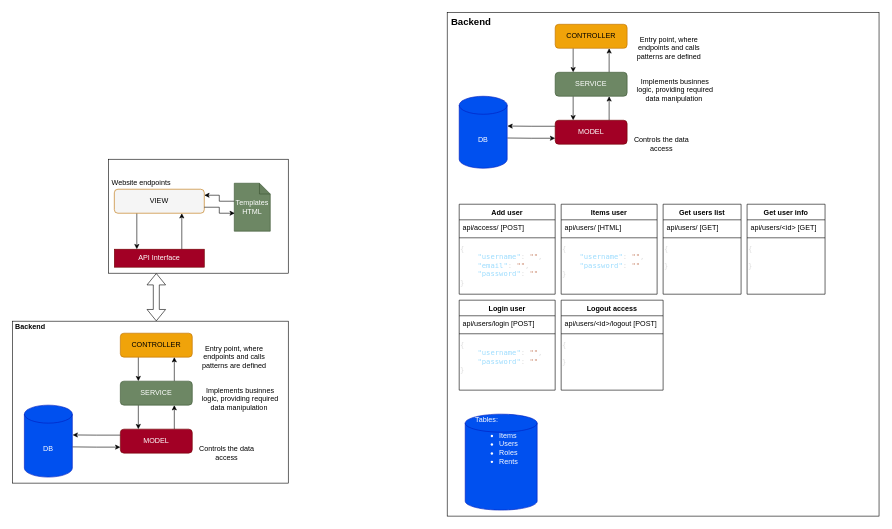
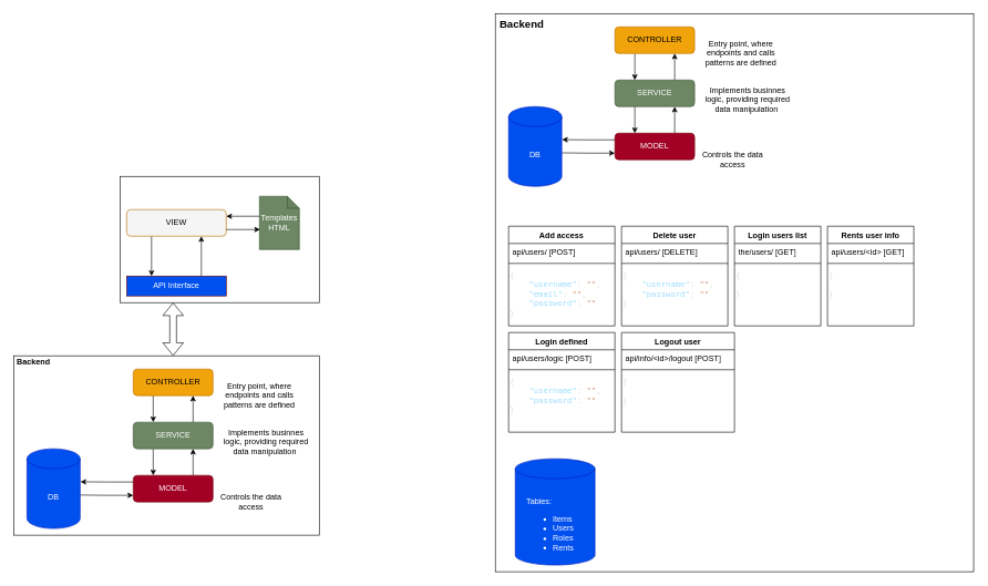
- <mxCell id="31" value="Website endpoints" style="text;html=1;align=center;verticalAlign=middle;whiteSpace=wrap;rounded=0;" vertex="1" parent="23"><mxGeometry width="110" height="20" as="geometry" /></mxCell>
- <mxCell id="24" value="Templates&lt;div&gt;HTML&lt;/div&gt;" style="shape=note;whiteSpace=wrap;html=1;backgroundOutline=1;darkOpacity=0.05;size=18;fillColor=#6d8764;fontColor=#ffffff;strokeColor=#3A5431;" vertex="1" parent="23"><mxGeometry x="210" y="10" width="60" height="80" as="geometry" /></mxCell>
+ <mxCell id="24" value="Templates&lt;div&gt;HTML&lt;/div&gt;" style="shape=note;whiteSpace=wrap;html=1;backgroundOutline=1;darkOpacity=0.05;size=18;fillColor=#6d8764;fontColor=#ffffff;strokeColor=#3A5431;" vertex="1" parent="23"><mxGeometry x="210" width="60" height="80" as="geometry" /></mxCell>
- <mxCell id="47" value="Add user" style="swimlane;fontStyle=1;align=center;verticalAlign=top;childLayout=stackLayout;horizontal=1;startSize=26;horizontalStack=0;resizeParent=1;resizeParentMax=0;resizeLast=0;collapsible=1;marginBottom=0;whiteSpace=wrap;html=1;" vertex="1" parent="1"><mxGeometry x="765" y="340" width="160" height="150" as="geometry" /></mxCell>
+ <mxCell id="47" value="Add access" style="swimlane;fontStyle=1;align=center;verticalAlign=top;childLayout=stackLayout;horizontal=1;startSize=26;horizontalStack=0;resizeParent=1;resizeParentMax=0;resizeLast=0;collapsible=1;marginBottom=0;whiteSpace=wrap;html=1;" vertex="1" parent="1"><mxGeometry x="765" y="340" width="160" height="150" as="geometry" /></mxCell>
- <mxCell id="51" value="Items user" style="swimlane;fontStyle=1;align=center;verticalAlign=top;childLayout=stackLayout;horizontal=1;startSize=26;horizontalStack=0;resizeParent=1;resizeParentMax=0;resizeLast=0;collapsible=1;marginBottom=0;whiteSpace=wrap;html=1;" vertex="1" parent="1"><mxGeometry x="935" y="340" width="160" height="150" as="geometry" /></mxCell>
+ <mxCell id="51" value="Delete user" style="swimlane;fontStyle=1;align=center;verticalAlign=top;childLayout=stackLayout;horizontal=1;startSize=26;horizontalStack=0;resizeParent=1;resizeParentMax=0;resizeLast=0;collapsible=1;marginBottom=0;whiteSpace=wrap;html=1;" vertex="1" parent="1"><mxGeometry x="935" y="340" width="160" height="150" as="geometry" /></mxCell>
- <mxCell id="55" value="Get users list" style="swimlane;fontStyle=1;align=center;verticalAlign=top;childLayout=stackLayout;horizontal=1;startSize=26;horizontalStack=0;resizeParent=1;resizeParentMax=0;resizeLast=0;collapsible=1;marginBottom=0;whiteSpace=wrap;html=1;" vertex="1" parent="1"><mxGeometry x="1105" y="340" width="130" height="150" as="geometry" /></mxCell>
+ <mxCell id="55" value="Login users list" style="swimlane;fontStyle=1;align=center;verticalAlign=top;childLayout=stackLayout;horizontal=1;startSize=26;horizontalStack=0;resizeParent=1;resizeParentMax=0;resizeLast=0;collapsible=1;marginBottom=0;whiteSpace=wrap;html=1;" vertex="1" parent="1"><mxGeometry x="1105" y="340" width="130" height="150" as="geometry" /></mxCell>
- <mxCell id="59" value="Get user info" style="swimlane;fontStyle=1;align=center;verticalAlign=top;childLayout=stackLayout;horizontal=1;startSize=26;horizontalStack=0;resizeParent=1;resizeParentMax=0;resizeLast=0;collapsible=1;marginBottom=0;whiteSpace=wrap;html=1;" vertex="1" parent="1"><mxGeometry x="1245" y="340" width="130" height="150" as="geometry" /></mxCell>
+ <mxCell id="59" value="Rents user info" style="swimlane;fontStyle=1;align=center;verticalAlign=top;childLayout=stackLayout;horizontal=1;startSize=26;horizontalStack=0;resizeParent=1;resizeParentMax=0;resizeLast=0;collapsible=1;marginBottom=0;whiteSpace=wrap;html=1;" vertex="1" parent="1"><mxGeometry x="1245" y="340" width="130" height="150" as="geometry" /></mxCell>
- <mxCell id="48" value="api/access/ [POST]&lt;div&gt;&lt;br&gt;&lt;/div&gt;" style="text;strokeColor=none;fillColor=none;align=left;verticalAlign=top;spacingLeft=4;spacingRight=4;overflow=hidden;rotatable=0;points=[[0,0.5],[1,0.5]];portConstraint=eastwest;whiteSpace=wrap;html=1;" vertex="1" parent="47"><mxGeometry y="26" width="160" height="26" as="geometry" /></mxCell>
+ <mxCell id="48" value="api/users/ [POST]&lt;div&gt;&lt;br&gt;&lt;/div&gt;" style="text;strokeColor=none;fillColor=none;align=left;verticalAlign=top;spacingLeft=4;spacingRight=4;overflow=hidden;rotatable=0;points=[[0,0.5],[1,0.5]];portConstraint=eastwest;whiteSpace=wrap;html=1;" vertex="1" parent="47"><mxGeometry y="26" width="160" height="26" as="geometry" /></mxCell>
- <mxCell id="52" value="api/users/ [HTML]&lt;div&gt;&lt;br&gt;&lt;/div&gt;" style="text;strokeColor=none;fillColor=none;align=left;verticalAlign=top;spacingLeft=4;spacingRight=4;overflow=hidden;rotatable=0;points=[[0,0.5],[1,0.5]];portConstraint=eastwest;whiteSpace=wrap;html=1;" vertex="1" parent="51"><mxGeometry y="26" width="160" height="26" as="geometry" /></mxCell>
+ <mxCell id="52" value="api/users/ [DELETE]&lt;div&gt;&lt;br&gt;&lt;/div&gt;" style="text;strokeColor=none;fillColor=none;align=left;verticalAlign=top;spacingLeft=4;spacingRight=4;overflow=hidden;rotatable=0;points=[[0,0.5],[1,0.5]];portConstraint=eastwest;whiteSpace=wrap;html=1;" vertex="1" parent="51"><mxGeometry y="26" width="160" height="26" as="geometry" /></mxCell>
- <mxCell id="56" value="api/users/ [GET]&lt;div&gt;&lt;br&gt;&lt;/div&gt;" style="text;strokeColor=none;fillColor=none;align=left;verticalAlign=top;spacingLeft=4;spacingRight=4;overflow=hidden;rotatable=0;points=[[0,0.5],[1,0.5]];portConstraint=eastwest;whiteSpace=wrap;html=1;" vertex="1" parent="55"><mxGeometry y="26" width="130" height="26" as="geometry" /></mxCell>
+ <mxCell id="56" value="the/users/ [GET]&lt;div&gt;&lt;br&gt;&lt;/div&gt;" style="text;strokeColor=none;fillColor=none;align=left;verticalAlign=top;spacingLeft=4;spacingRight=4;overflow=hidden;rotatable=0;points=[[0,0.5],[1,0.5]];portConstraint=eastwest;whiteSpace=wrap;html=1;" vertex="1" parent="55"><mxGeometry y="26" width="130" height="26" as="geometry" /></mxCell>
- <mxCell id="26" value="API Interface" style="rounded=0;whiteSpace=wrap;html=1;fillColor=#a20025;fontColor=#ffffff;strokeColor=#6F0000;" vertex="1" parent="23"><mxGeometry x="10" y="120" width="150" height="30" as="geometry" /></mxCell>
+ <mxCell id="26" value="API Interface" style="rounded=0;whiteSpace=wrap;html=1;fillColor=#0050ef;fontColor=#ffffff;strokeColor=#6F0000;" vertex="1" parent="23"><mxGeometry x="10" y="120" width="150" height="30" as="geometry" /></mxCell>
- <mxCell id="63" value="Login user" style="swimlane;fontStyle=1;align=center;verticalAlign=top;childLayout=stackLayout;horizontal=1;startSize=26;horizontalStack=0;resizeParent=1;resizeParentMax=0;resizeLast=0;collapsible=1;marginBottom=0;whiteSpace=wrap;html=1;" vertex="1" parent="1"><mxGeometry x="765" y="500" width="160" height="150" as="geometry" /></mxCell>
+ <mxCell id="63" value="Login defined" style="swimlane;fontStyle=1;align=center;verticalAlign=top;childLayout=stackLayout;horizontal=1;startSize=26;horizontalStack=0;resizeParent=1;resizeParentMax=0;resizeLast=0;collapsible=1;marginBottom=0;whiteSpace=wrap;html=1;" vertex="1" parent="1"><mxGeometry x="765" y="500" width="160" height="150" as="geometry" /></mxCell>
- <mxCell id="70" value="Logout access" style="swimlane;fontStyle=1;align=center;verticalAlign=top;childLayout=stackLayout;horizontal=1;startSize=26;horizontalStack=0;resizeParent=1;resizeParentMax=0;resizeLast=0;collapsible=1;marginBottom=0;whiteSpace=wrap;html=1;" vertex="1" parent="1"><mxGeometry x="935" y="500" width="170" height="150" as="geometry" /></mxCell>
+ <mxCell id="70" value="Logout user" style="swimlane;fontStyle=1;align=center;verticalAlign=top;childLayout=stackLayout;horizontal=1;startSize=26;horizontalStack=0;resizeParent=1;resizeParentMax=0;resizeLast=0;collapsible=1;marginBottom=0;whiteSpace=wrap;html=1;" vertex="1" parent="1"><mxGeometry x="935" y="500" width="170" height="150" as="geometry" /></mxCell>
- <mxCell id="64" value="api/users/login [POST]&lt;div&gt;&lt;br&gt;&lt;/div&gt;" style="text;strokeColor=none;fillColor=none;align=left;verticalAlign=top;spacingLeft=4;spacingRight=4;overflow=hidden;rotatable=0;points=[[0,0.5],[1,0.5]];portConstraint=eastwest;whiteSpace=wrap;html=1;" vertex="1" parent="63"><mxGeometry y="26" width="160" height="26" as="geometry" /></mxCell>
+ <mxCell id="64" value="api/users/logic [POST]&lt;div&gt;&lt;br&gt;&lt;/div&gt;" style="text;strokeColor=none;fillColor=none;align=left;verticalAlign=top;spacingLeft=4;spacingRight=4;overflow=hidden;rotatable=0;points=[[0,0.5],[1,0.5]];portConstraint=eastwest;whiteSpace=wrap;html=1;" vertex="1" parent="63"><mxGeometry y="26" width="160" height="26" as="geometry" /></mxCell>
- <mxCell id="71" value="api/users/&amp;lt;id&amp;gt;/logout [POST]&lt;div&gt;&lt;br&gt;&lt;/div&gt;" style="text;strokeColor=none;fillColor=none;align=left;verticalAlign=top;spacingLeft=4;spacingRight=4;overflow=hidden;rotatable=0;points=[[0,0.5],[1,0.5]];portConstraint=eastwest;whiteSpace=wrap;html=1;" vertex="1" parent="70"><mxGeometry y="26" width="170" height="26" as="geometry" /></mxCell>
+ <mxCell id="71" value="api/info/&amp;lt;id&amp;gt;/logout [POST]&lt;div&gt;&lt;br&gt;&lt;/div&gt;" style="text;strokeColor=none;fillColor=none;align=left;verticalAlign=top;spacingLeft=4;spacingRight=4;overflow=hidden;rotatable=0;points=[[0,0.5],[1,0.5]];portConstraint=eastwest;whiteSpace=wrap;html=1;" vertex="1" parent="70"><mxGeometry y="26" width="170" height="26" as="geometry" /></mxCell>
- <mxCell id="69" value="&lt;div&gt;&lt;font color=&quot;#ffffff&quot;&gt;Tables:&lt;/font&gt;&lt;/div&gt;&lt;ul style=&quot;forced-color-adjust: none; border-color: rgb(0, 0, 0); color: rgb(255, 255, 255); font-family: Helvetica; font-size: 12px; font-style: normal; font-variant-ligatures: normal; font-variant-caps: normal; font-weight: 400; letter-spacing: normal; orphans: 2; text-indent: 0px; text-transform: none; widows: 2; word-spacing: 0px; -webkit-text-stroke-width: 0px; white-space: normal; text-decoration-thickness: initial; text-decoration-style: initial; text-decoration-color: initial;&quot;&gt;&lt;li&gt;&lt;span style=&quot;color: rgb(255, 255, 255); background-color: initial;&quot;&gt;Items&lt;/span&gt;&lt;/li&gt;&lt;li style=&quot;forced-color-adjust: none; border-color: rgb(0, 0, 0);&quot;&gt;Users&lt;/li&gt;&lt;li style=&quot;forced-color-adjust: none; border-color: rgb(0, 0, 0);&quot;&gt;Roles&lt;/li&gt;&lt;li style=&quot;forced-color-adjust: none; border-color: rgb(0, 0, 0);&quot;&gt;Rents&lt;/li&gt;&lt;/ul&gt;" style="text;html=1;align=left;verticalAlign=middle;whiteSpace=wrap;rounded=0;labelBackgroundColor=none;" vertex="1" parent="67"><mxGeometry x="15" y="15" width="90" height="70" as="geometry" /></mxCell>
+ <mxCell id="69" value="&lt;div&gt;&lt;font color=&quot;#ffffff&quot;&gt;Tables:&lt;/font&gt;&lt;/div&gt;&lt;ul style=&quot;forced-color-adjust: none; border-color: rgb(0, 0, 0); color: rgb(255, 255, 255); font-family: Helvetica; font-size: 12px; font-style: normal; font-variant-ligatures: normal; font-variant-caps: normal; font-weight: 400; letter-spacing: normal; orphans: 2; text-indent: 0px; text-transform: none; widows: 2; word-spacing: 0px; -webkit-text-stroke-width: 0px; white-space: normal; text-decoration-thickness: initial; text-decoration-style: initial; text-decoration-color: initial;&quot;&gt;&lt;li&gt;&lt;span style=&quot;color: rgb(255, 255, 255); background-color: initial;&quot;&gt;Items&lt;/span&gt;&lt;/li&gt;&lt;li style=&quot;forced-color-adjust: none; border-color: rgb(0, 0, 0);&quot;&gt;Users&lt;/li&gt;&lt;li style=&quot;forced-color-adjust: none; border-color: rgb(0, 0, 0);&quot;&gt;Roles&lt;/li&gt;&lt;li style=&quot;forced-color-adjust: none; border-color: rgb(0, 0, 0);&quot;&gt;Rents&lt;/li&gt;&lt;/ul&gt;" style="text;html=1;align=left;verticalAlign=middle;whiteSpace=wrap;rounded=0;labelBackgroundColor=none;" vertex="1" parent="67"><mxGeometry x="15" y="70" width="90" height="70" as="geometry" /></mxCell>
